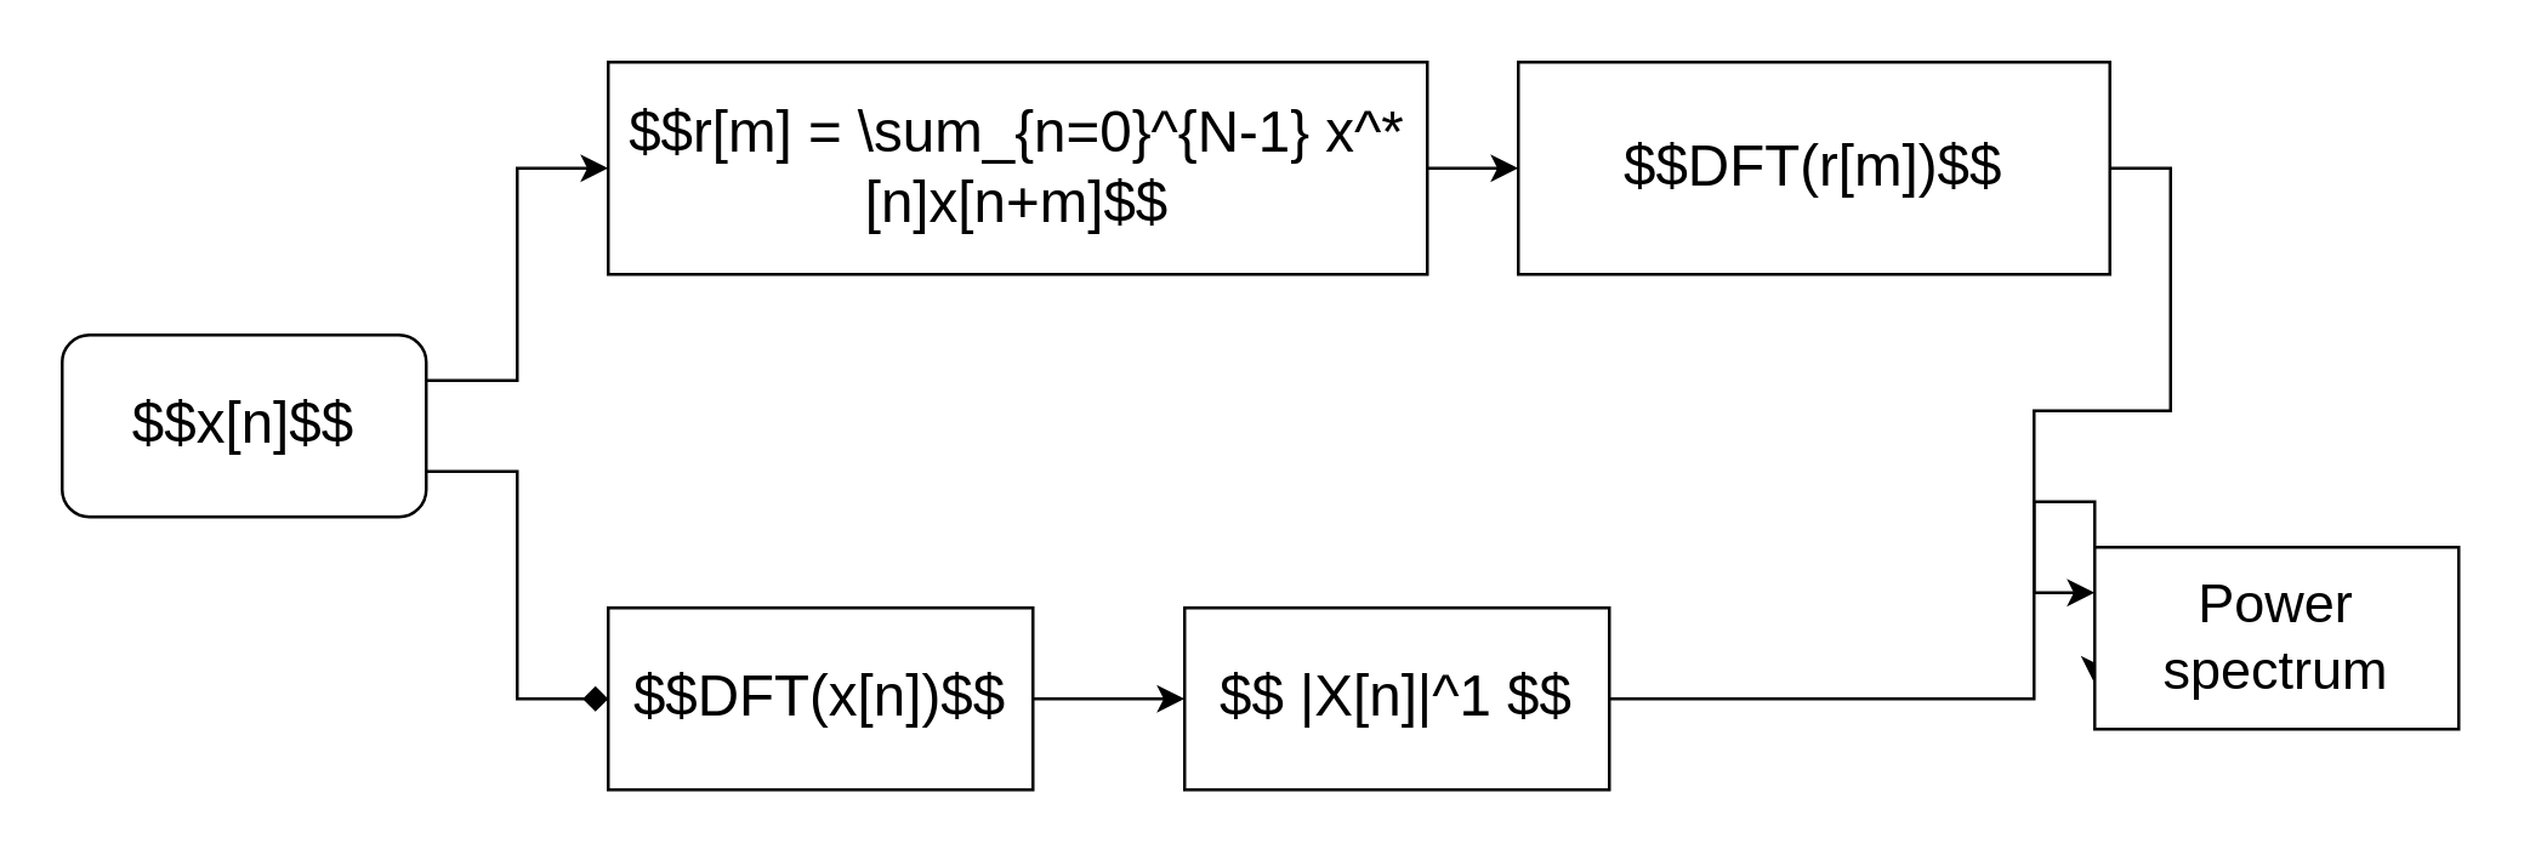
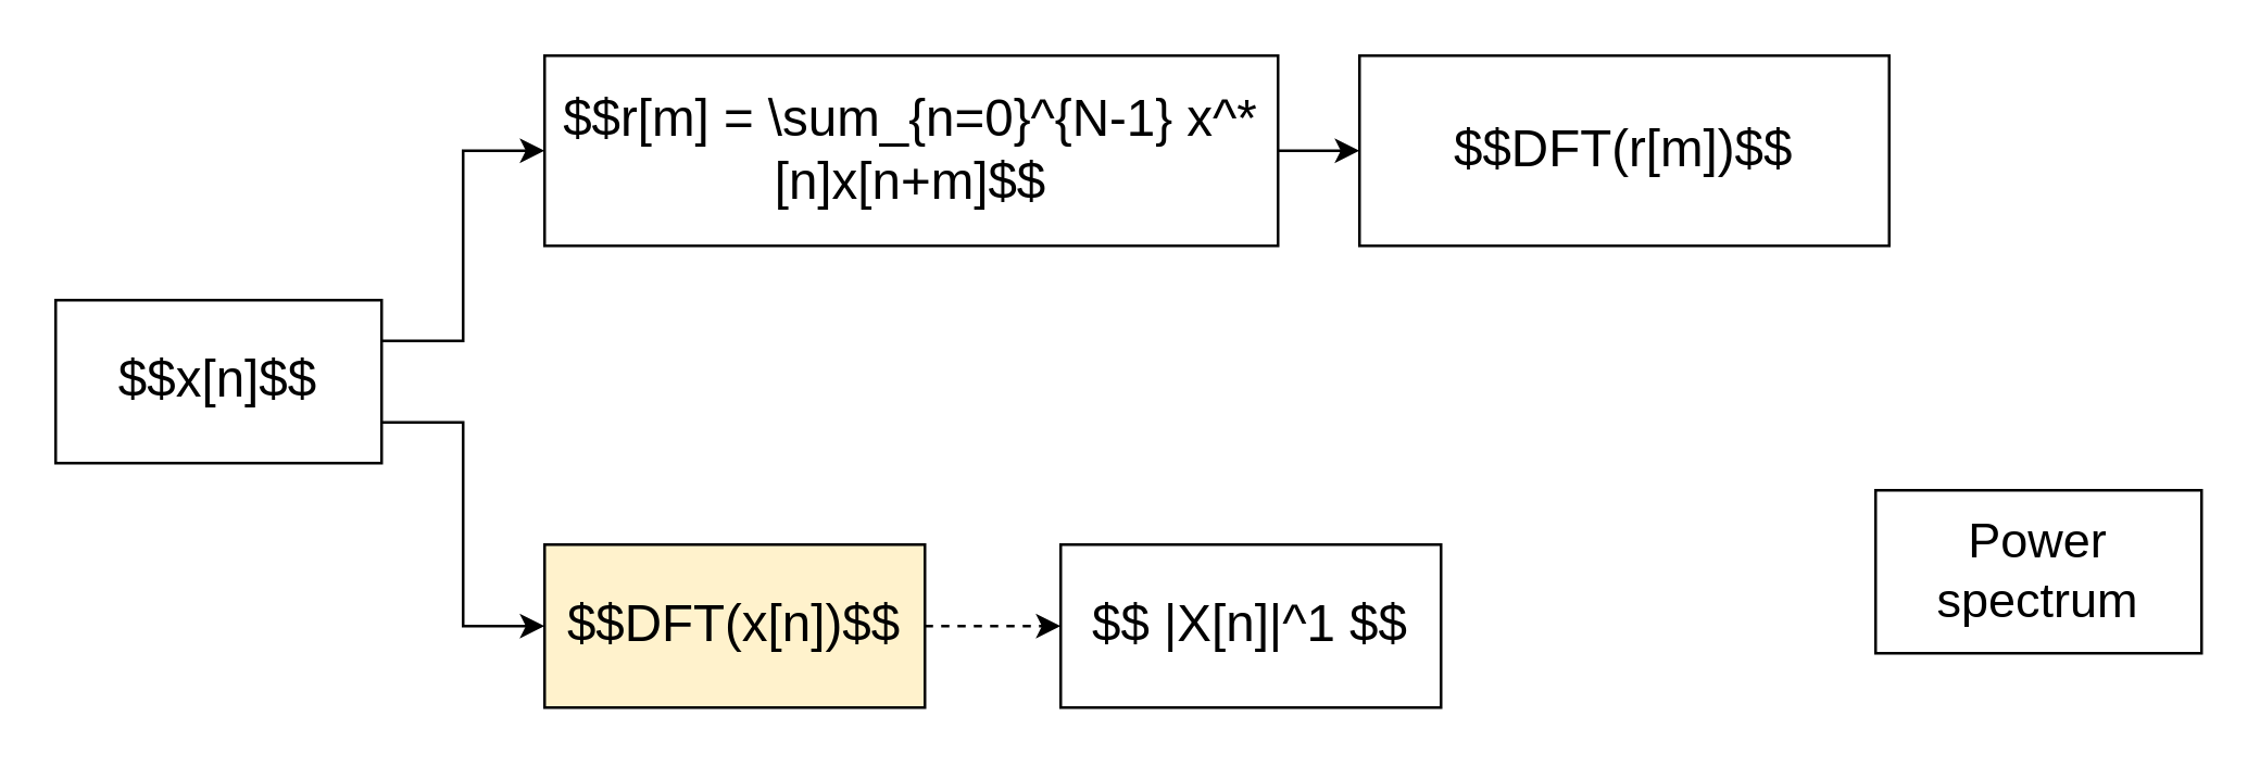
- <mxCell id="7" style="edgeStyle=orthogonalEdgeStyle;rounded=0;orthogonalLoop=1;jettySize=auto;html=1;exitX=1;exitY=0.5;exitDx=0;exitDy=0;entryX=0;entryY=0.25;entryDx=0;entryDy=0;" edge="1" parent="1" source="8" target="13"><mxGeometry relative="1" as="geometry" /></mxCell>
- <mxCell id="4" value="$$x[n]$$" style="whiteSpace=wrap;html=1;fontSize=19;rounded=1;" vertex="1" parent="1"><mxGeometry x="20" y="110" width="120" height="60" as="geometry" /></mxCell>
+ <mxCell id="4" value="$$x[n]$$" style="rounded=0;whiteSpace=wrap;html=1;fontSize=19;" vertex="1" parent="1"><mxGeometry x="20" y="110" width="120" height="60" as="geometry" /></mxCell>
- <mxCell id="2" style="edgeStyle=orthogonalEdgeStyle;rounded=0;orthogonalLoop=1;jettySize=auto;html=1;exitX=1;exitY=0.75;exitDx=0;exitDy=0;entryX=0;entryY=0.5;entryDx=0;entryDy=0;endArrow=diamond;" edge="1" parent="1" source="4" target="10"><mxGeometry relative="1" as="geometry" /></mxCell>
+ <mxCell id="2" style="edgeStyle=orthogonalEdgeStyle;rounded=0;orthogonalLoop=1;jettySize=auto;html=1;exitX=1;exitY=0.75;exitDx=0;exitDy=0;entryX=0;entryY=0.5;entryDx=0;entryDy=0;" edge="1" parent="1" source="4" target="10"><mxGeometry relative="1" as="geometry" /></mxCell>
- <mxCell id="10" value="$$DFT(x[n])$$" style="rounded=0;whiteSpace=wrap;html=1;fontSize=19;" vertex="1" parent="1"><mxGeometry x="200" y="200" width="140" height="60" as="geometry" /></mxCell>
+ <mxCell id="10" value="$$DFT(x[n])$$" style="rounded=0;whiteSpace=wrap;html=1;fontSize=19;fillColor=#fff2cc;" vertex="1" parent="1"><mxGeometry x="200" y="200" width="140" height="60" as="geometry" /></mxCell>
- <mxCell id="9" style="edgeStyle=orthogonalEdgeStyle;rounded=0;orthogonalLoop=1;jettySize=auto;html=1;exitX=1;exitY=0.5;exitDx=0;exitDy=0;entryX=0;entryY=0.5;entryDx=0;entryDy=0;" edge="1" parent="1" source="10" target="12"><mxGeometry relative="1" as="geometry" /></mxCell>
+ <mxCell id="9" style="edgeStyle=orthogonalEdgeStyle;rounded=0;orthogonalLoop=1;jettySize=auto;html=1;exitX=1;exitY=0.5;exitDx=0;exitDy=0;entryX=0;entryY=0.5;entryDx=0;entryDy=0;dashed=1;" edge="1" parent="1" source="10" target="12"><mxGeometry relative="1" as="geometry" /></mxCell>
- <mxCell id="11" style="edgeStyle=orthogonalEdgeStyle;rounded=0;orthogonalLoop=1;jettySize=auto;html=1;exitX=1;exitY=0.5;exitDx=0;exitDy=0;entryX=0;entryY=0.75;entryDx=0;entryDy=0;" edge="1" parent="1" source="12" target="13"><mxGeometry relative="1" as="geometry"><Array as="points"><mxPoint x="670" y="230" /><mxPoint x="670" y="165" /></Array></mxGeometry></mxCell>
